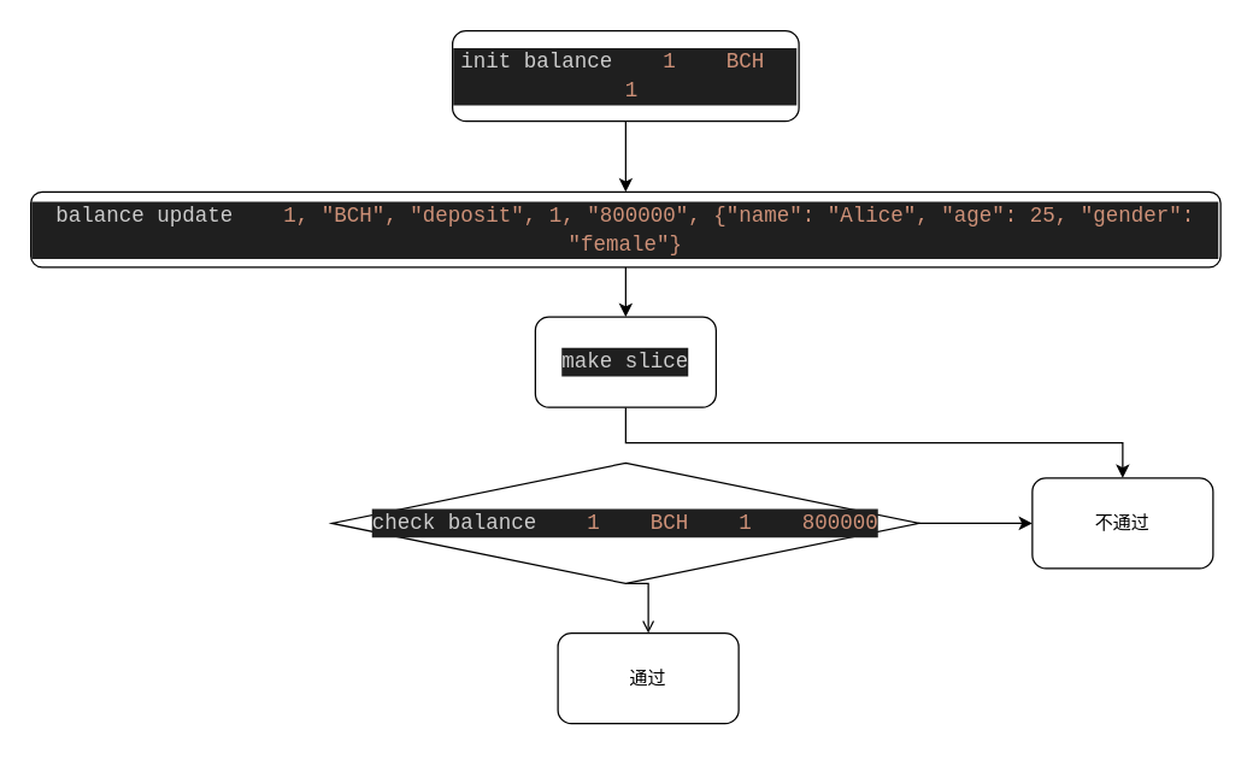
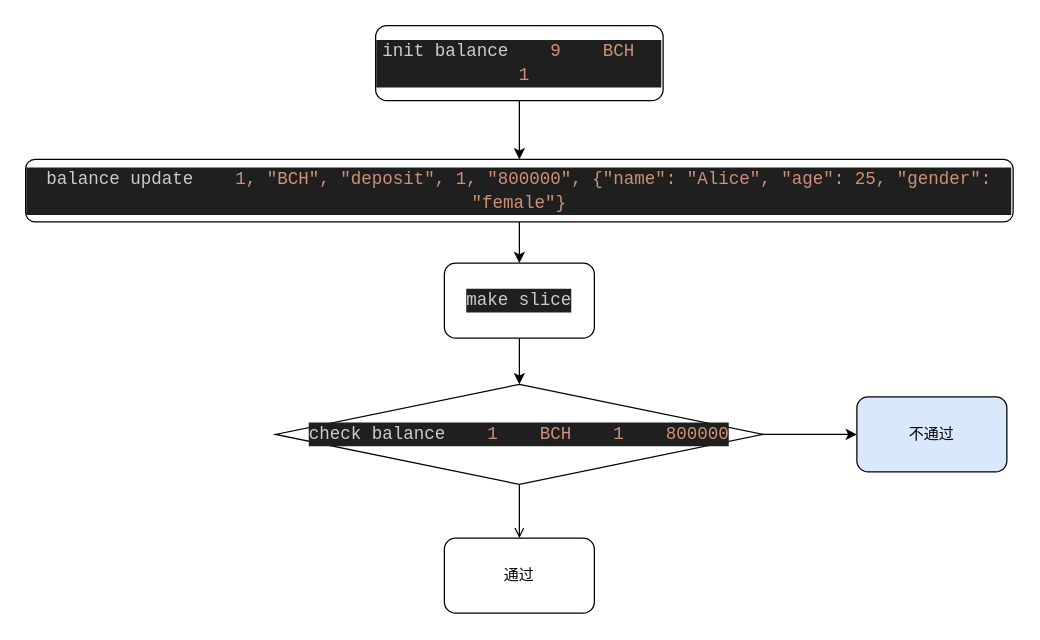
- <mxCell id="8" value="&lt;div style=&quot;color: rgb(204, 204, 204); background-color: rgb(31, 31, 31); font-family: Consolas, &amp;quot;Courier New&amp;quot;, monospace; font-size: 14px; line-height: 19px;&quot;&gt;init balance &amp;nbsp; &amp;nbsp;&lt;span style=&quot;color: #ce9178;&quot;&gt;1&lt;/span&gt; &amp;nbsp; &amp;nbsp;&lt;span style=&quot;color: #ce9178;&quot;&gt;BCH&lt;/span&gt; &amp;nbsp; &amp;nbsp;&lt;span style=&quot;color: #ce9178;&quot;&gt;1&lt;/span&gt;&lt;/div&gt;" style="rounded=1;whiteSpace=wrap;html=1;" vertex="1" parent="1"><mxGeometry x="300" y="20" width="230" height="60" as="geometry" /></mxCell>
+ <mxCell id="8" value="&lt;div style=&quot;color: rgb(204, 204, 204); background-color: rgb(31, 31, 31); font-family: Consolas, &amp;quot;Courier New&amp;quot;, monospace; font-size: 14px; line-height: 19px;&quot;&gt;init balance &amp;nbsp; &amp;nbsp;&lt;span style=&quot;color: #ce9178;&quot;&gt;9&lt;/span&gt; &amp;nbsp; &amp;nbsp;&lt;span style=&quot;color: #ce9178;&quot;&gt;BCH&lt;/span&gt; &amp;nbsp; &amp;nbsp;&lt;span style=&quot;color: #ce9178;&quot;&gt;1&lt;/span&gt;&lt;/div&gt;" style="rounded=1;whiteSpace=wrap;html=1;" vertex="1" parent="1"><mxGeometry x="300" y="20" width="230" height="60" as="geometry" /></mxCell>
- <mxCell id="11" style="edgeStyle=orthogonalEdgeStyle;rounded=0;orthogonalLoop=1;jettySize=auto;html=1;exitX=0.5;exitY=1;exitDx=0;exitDy=0;" edge="1" parent="1" source="12" target="10"><mxGeometry relative="1" as="geometry" /></mxCell>
+ <mxCell id="11" style="edgeStyle=orthogonalEdgeStyle;rounded=0;orthogonalLoop=1;jettySize=auto;html=1;exitX=0.5;exitY=1;exitDx=0;exitDy=0;entryX=0.5;entryY=0;entryDx=0;entryDy=0;" edge="1" parent="1" source="12" target="5"><mxGeometry relative="1" as="geometry" /></mxCell>
- <mxCell id="10" value="不通过" style="rounded=1;whiteSpace=wrap;html=1;" vertex="1" parent="1"><mxGeometry x="685" y="317" width="120" height="60" as="geometry" /></mxCell>
+ <mxCell id="10" value="不通过" style="rounded=1;whiteSpace=wrap;html=1;fillColor=#dae8fc;" vertex="1" parent="1"><mxGeometry x="685" y="317" width="120" height="60" as="geometry" /></mxCell>
- <mxCell id="9" value="通过" style="rounded=1;whiteSpace=wrap;html=1;" vertex="1" parent="1"><mxGeometry x="370" y="420" width="120" height="60" as="geometry" /></mxCell>
+ <mxCell id="9" value="通过" style="rounded=1;whiteSpace=wrap;html=1;" vertex="1" parent="1"><mxGeometry x="355" y="430" width="120" height="60" as="geometry" /></mxCell>
